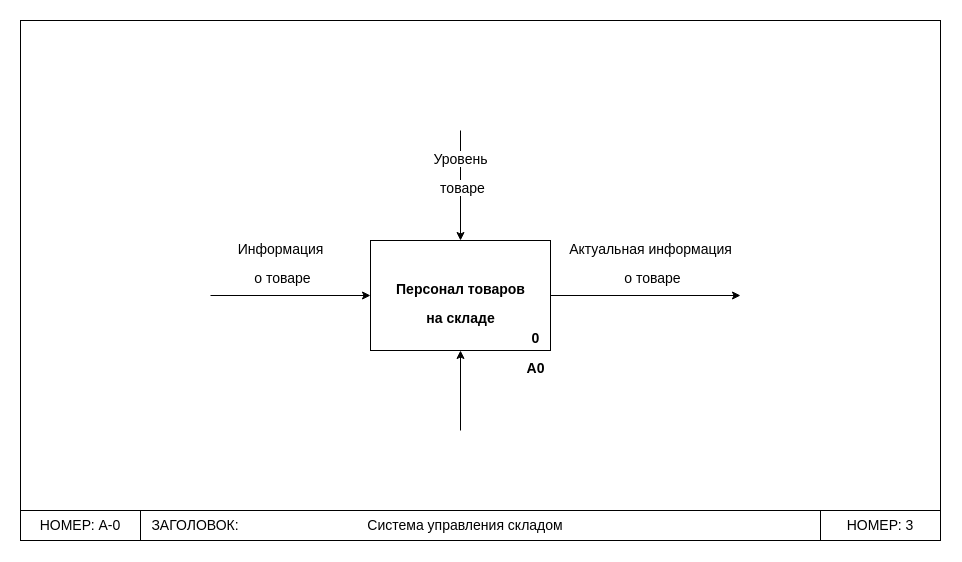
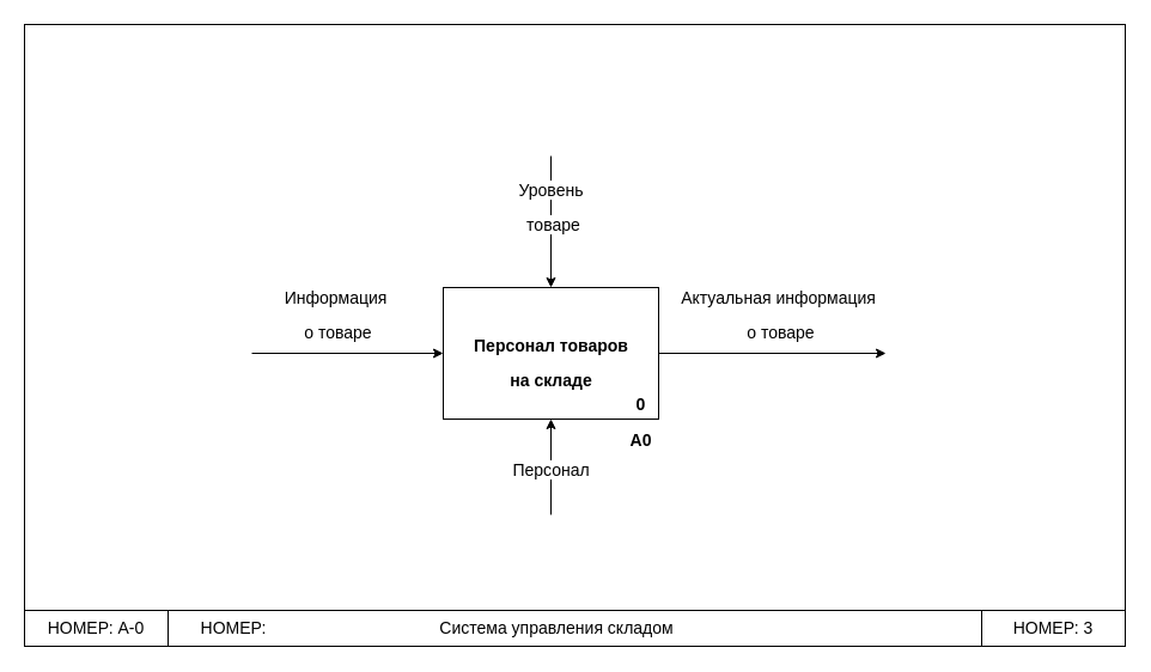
+ <mxCell id="12" value="&lt;span style=&quot;font-size: 14px; font-weight: 400; background-color: rgb(255, 255, 255);&quot;&gt;Персонал&lt;/span&gt;" style="text;strokeColor=none;fillColor=none;html=1;fontSize=24;fontStyle=1;verticalAlign=middle;align=center;" parent="1" vertex="1"><mxGeometry x="410" y="370" width="100" height="40" as="geometry" /></mxCell>
- <mxCell id="21" value="ЗАГОЛОВОК:" style="text;html=1;strokeColor=none;fillColor=none;align=center;verticalAlign=middle;whiteSpace=wrap;rounded=0;labelBackgroundColor=#FFFFFF;strokeWidth=1;fontSize=14;" parent="1" vertex="1"><mxGeometry x="140" y="510" width="110" height="30" as="geometry" /></mxCell>
+ <mxCell id="21" value="НОМЕР:" style="text;html=1;strokeColor=none;fillColor=none;align=center;verticalAlign=middle;whiteSpace=wrap;rounded=0;labelBackgroundColor=#FFFFFF;strokeWidth=1;fontSize=14;" parent="1" vertex="1"><mxGeometry x="140" y="510" width="110" height="30" as="geometry" /></mxCell>
